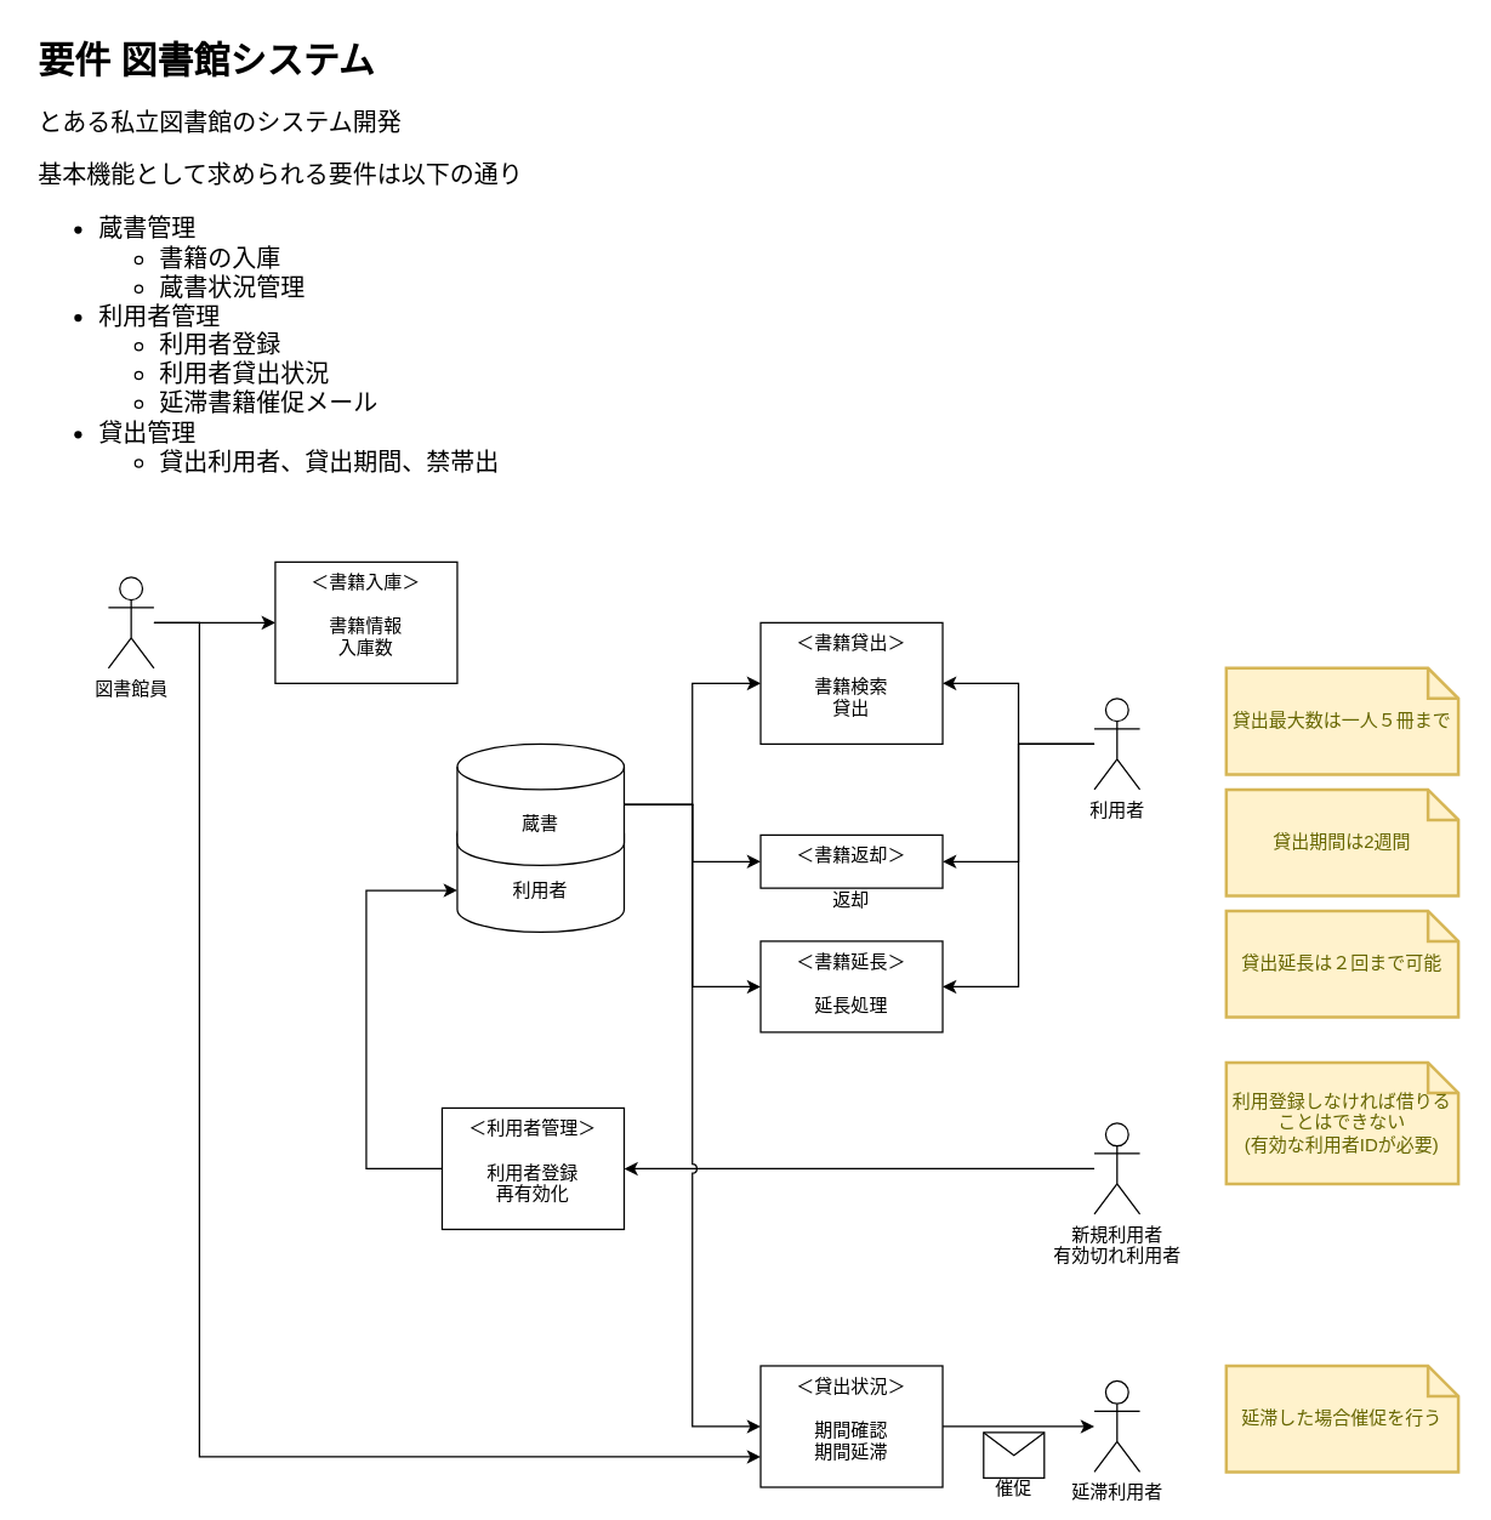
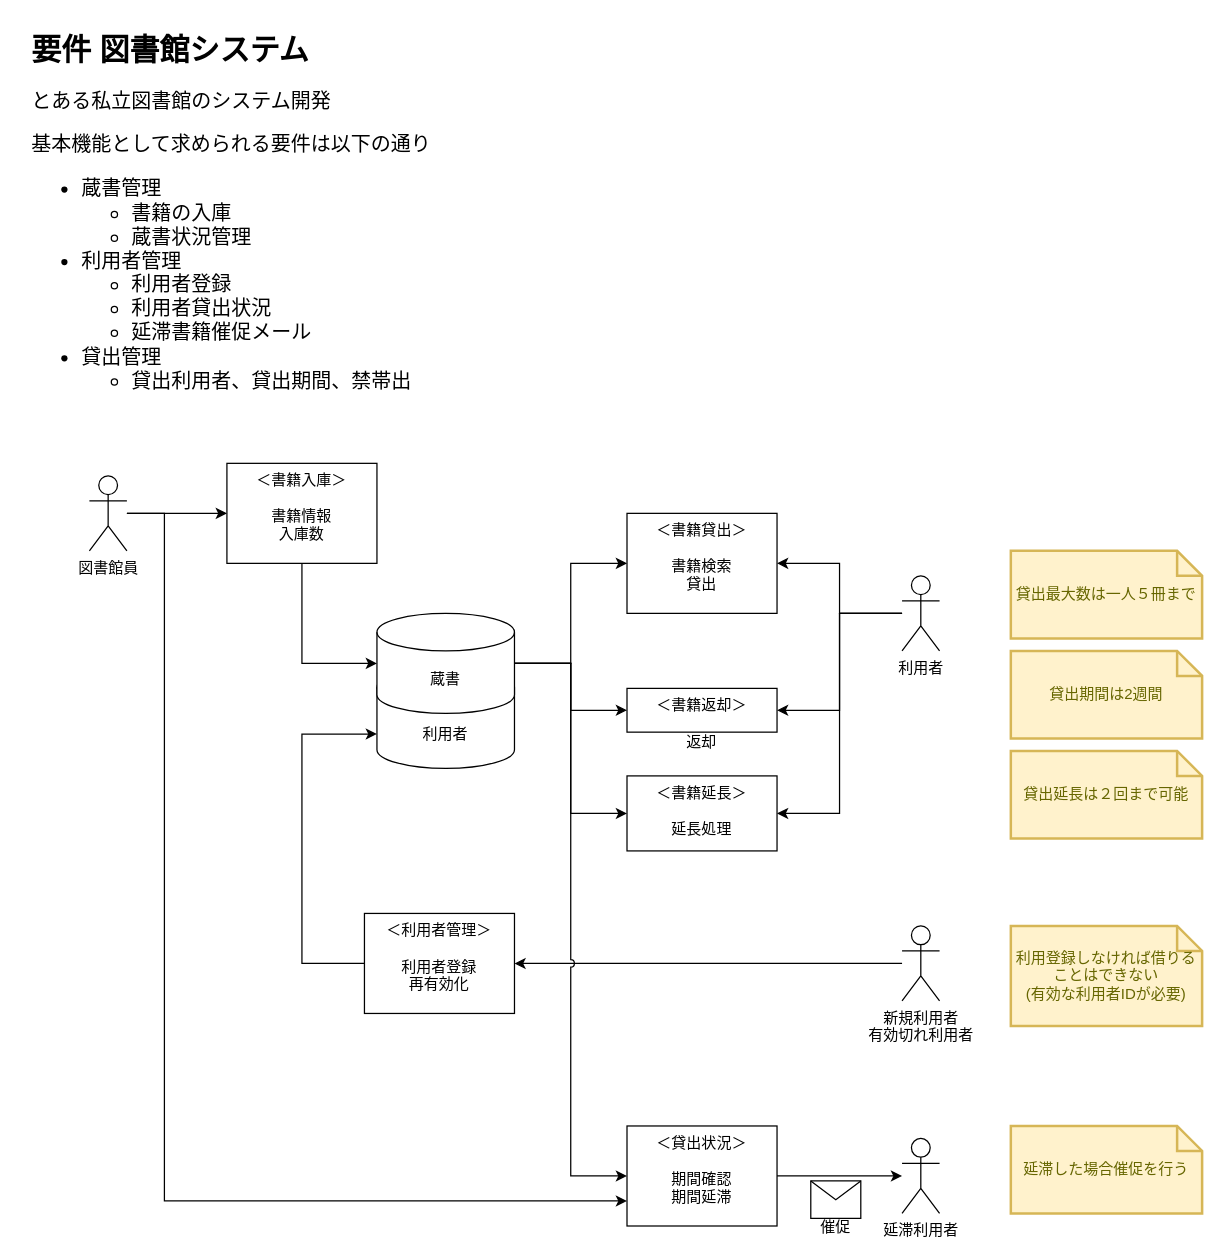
+ <mxCell id="6" style="edgeStyle=orthogonalEdgeStyle;rounded=0;orthogonalLoop=1;jettySize=auto;html=1;entryX=0;entryY=0.5;entryDx=0;entryDy=0;entryPerimeter=0;exitX=0.5;exitY=1;exitDx=0;exitDy=0;jumpStyle=arc;" parent="1" source="7" target="24" edge="1"><mxGeometry relative="1" as="geometry" /></mxCell>
- <mxCell id="31" value="利用登録しなければ借りることはできない&lt;br&gt;(有効な利用者IDが必要)" style="shape=note;strokeWidth=2;fontSize=12;size=20;whiteSpace=wrap;html=1;fillColor=#fff2cc;strokeColor=#d6b656;fontColor=#666600;" parent="1" vertex="1"><mxGeometry x="808" y="700" width="153" height="80" as="geometry" /></mxCell>
+ <mxCell id="31" value="利用登録しなければ借りることはできない&lt;br&gt;(有効な利用者IDが必要)" style="shape=note;strokeWidth=2;fontSize=12;size=20;whiteSpace=wrap;html=1;fillColor=#fff2cc;strokeColor=#d6b656;fontColor=#666600;" parent="1" vertex="1"><mxGeometry x="808" y="740" width="153" height="80" as="geometry" /></mxCell>
